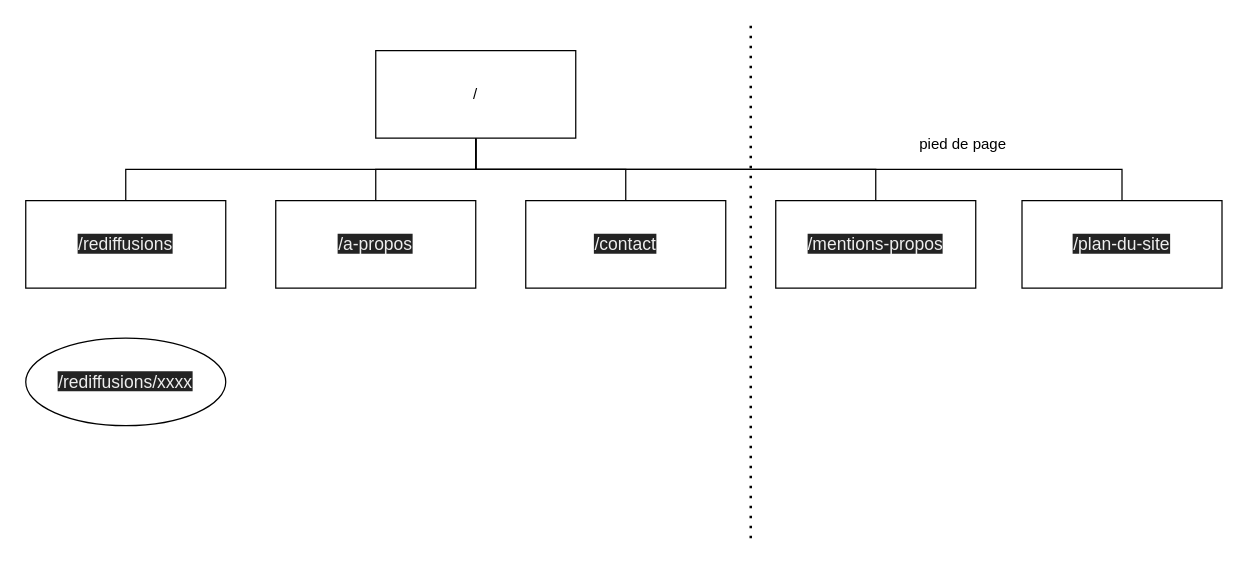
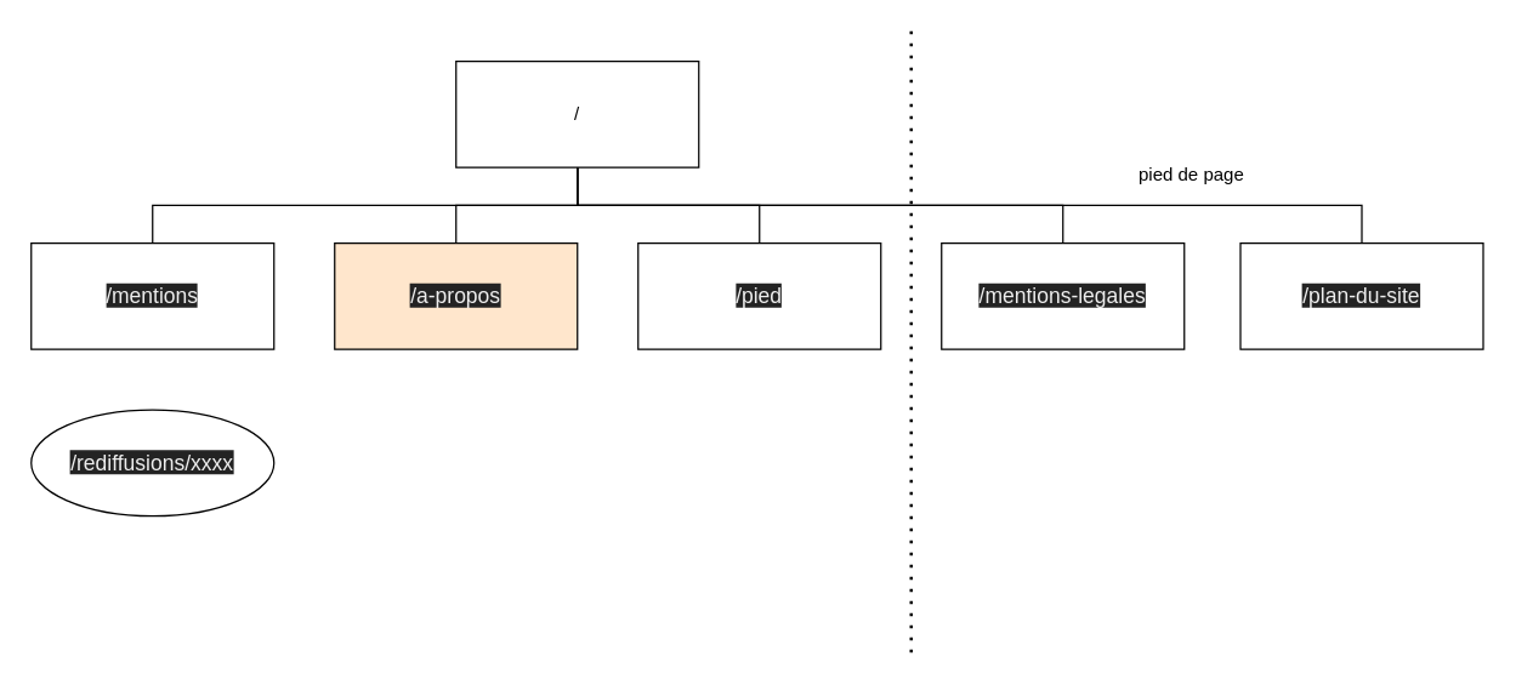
- <mxCell id="15" value="pied de page" style="text;html=1;strokeColor=none;fillColor=none;align=center;verticalAlign=middle;whiteSpace=wrap;rounded=0;" vertex="1" parent="1"><mxGeometry x="710" y="100" width="120" height="30" as="geometry" /></mxCell>
+ <mxCell id="15" value="pied de page" style="text;html=1;strokeColor=none;fillColor=none;align=center;verticalAlign=middle;whiteSpace=wrap;rounded=0;" vertex="1" parent="1"><mxGeometry x="725" y="100" width="120" height="30" as="geometry" /></mxCell>
- <mxCell id="8" value="&lt;span style=&quot;color: rgb(238 , 238 , 238) ; font-family: , &amp;#34;blinkmacsystemfont&amp;#34; , &amp;#34;roboto&amp;#34; , &amp;#34;segoe ui&amp;#34; , &amp;#34;noto sans&amp;#34; , &amp;#34;ubuntu&amp;#34; , &amp;#34;cantarell&amp;#34; , &amp;#34;helvetica neue&amp;#34; , ; font-size: 14px ; text-align: left ; background-color: rgb(35 , 35 , 35)&quot;&gt;/rediffusions&lt;/span&gt;" style="rounded=0;whiteSpace=wrap;html=1;" vertex="1" parent="1"><mxGeometry x="20" y="160" width="160" height="70" as="geometry" /></mxCell>
+ <mxCell id="8" value="&lt;span style=&quot;color: rgb(238 , 238 , 238) ; font-family: , &amp;#34;blinkmacsystemfont&amp;#34; , &amp;#34;roboto&amp;#34; , &amp;#34;segoe ui&amp;#34; , &amp;#34;noto sans&amp;#34; , &amp;#34;ubuntu&amp;#34; , &amp;#34;cantarell&amp;#34; , &amp;#34;helvetica neue&amp;#34; , ; font-size: 14px ; text-align: left ; background-color: rgb(35 , 35 , 35)&quot;&gt;/mentions&lt;/span&gt;" style="rounded=0;whiteSpace=wrap;html=1;" vertex="1" parent="1"><mxGeometry x="20" y="160" width="160" height="70" as="geometry" /></mxCell>
- <mxCell id="10" value="&lt;span style=&quot;color: rgb(238 , 238 , 238) ; font-family: , &amp;#34;blinkmacsystemfont&amp;#34; , &amp;#34;roboto&amp;#34; , &amp;#34;segoe ui&amp;#34; , &amp;#34;noto sans&amp;#34; , &amp;#34;ubuntu&amp;#34; , &amp;#34;cantarell&amp;#34; , &amp;#34;helvetica neue&amp;#34; , ; font-size: 14px ; text-align: left ; background-color: rgb(35 , 35 , 35)&quot;&gt;/a-propos&lt;/span&gt;" style="rounded=0;whiteSpace=wrap;html=1;" vertex="1" parent="1"><mxGeometry x="220" y="160" width="160" height="70" as="geometry" /></mxCell>
+ <mxCell id="10" value="&lt;span style=&quot;color: rgb(238 , 238 , 238) ; font-family: , &amp;#34;blinkmacsystemfont&amp;#34; , &amp;#34;roboto&amp;#34; , &amp;#34;segoe ui&amp;#34; , &amp;#34;noto sans&amp;#34; , &amp;#34;ubuntu&amp;#34; , &amp;#34;cantarell&amp;#34; , &amp;#34;helvetica neue&amp;#34; , ; font-size: 14px ; text-align: left ; background-color: rgb(35 , 35 , 35)&quot;&gt;/a-propos&lt;/span&gt;" style="rounded=0;whiteSpace=wrap;html=1;fillColor=#ffe6cc;" vertex="1" parent="1"><mxGeometry x="220" y="160" width="160" height="70" as="geometry" /></mxCell>
- <mxCell id="11" value="&lt;span style=&quot;color: rgb(238 , 238 , 238) ; font-family: , &amp;#34;blinkmacsystemfont&amp;#34; , &amp;#34;roboto&amp;#34; , &amp;#34;segoe ui&amp;#34; , &amp;#34;noto sans&amp;#34; , &amp;#34;ubuntu&amp;#34; , &amp;#34;cantarell&amp;#34; , &amp;#34;helvetica neue&amp;#34; , ; font-size: 14px ; text-align: left ; background-color: rgb(35 , 35 , 35)&quot;&gt;/contact&lt;/span&gt;" style="rounded=0;whiteSpace=wrap;html=1;" vertex="1" parent="1"><mxGeometry x="420" y="160" width="160" height="70" as="geometry" /></mxCell>
+ <mxCell id="11" value="&lt;span style=&quot;color: rgb(238 , 238 , 238) ; font-family: , &amp;#34;blinkmacsystemfont&amp;#34; , &amp;#34;roboto&amp;#34; , &amp;#34;segoe ui&amp;#34; , &amp;#34;noto sans&amp;#34; , &amp;#34;ubuntu&amp;#34; , &amp;#34;cantarell&amp;#34; , &amp;#34;helvetica neue&amp;#34; , ; font-size: 14px ; text-align: left ; background-color: rgb(35 , 35 , 35)&quot;&gt;/pied&lt;/span&gt;" style="rounded=0;whiteSpace=wrap;html=1;" vertex="1" parent="1"><mxGeometry x="420" y="160" width="160" height="70" as="geometry" /></mxCell>
- <mxCell id="12" value="&lt;span style=&quot;color: rgb(238 , 238 , 238) ; font-family: , &amp;#34;blinkmacsystemfont&amp;#34; , &amp;#34;roboto&amp;#34; , &amp;#34;segoe ui&amp;#34; , &amp;#34;noto sans&amp;#34; , &amp;#34;ubuntu&amp;#34; , &amp;#34;cantarell&amp;#34; , &amp;#34;helvetica neue&amp;#34; , ; font-size: 14px ; text-align: left ; background-color: rgb(35 , 35 , 35)&quot;&gt;/mentions-propos&lt;/span&gt;" style="rounded=0;whiteSpace=wrap;html=1;" vertex="1" parent="1"><mxGeometry x="620" y="160" width="160" height="70" as="geometry" /></mxCell>
+ <mxCell id="12" value="&lt;span style=&quot;color: rgb(238 , 238 , 238) ; font-family: , &amp;#34;blinkmacsystemfont&amp;#34; , &amp;#34;roboto&amp;#34; , &amp;#34;segoe ui&amp;#34; , &amp;#34;noto sans&amp;#34; , &amp;#34;ubuntu&amp;#34; , &amp;#34;cantarell&amp;#34; , &amp;#34;helvetica neue&amp;#34; , ; font-size: 14px ; text-align: left ; background-color: rgb(35 , 35 , 35)&quot;&gt;/mentions-legales&lt;/span&gt;" style="rounded=0;whiteSpace=wrap;html=1;" vertex="1" parent="1"><mxGeometry x="620" y="160" width="160" height="70" as="geometry" /></mxCell>
